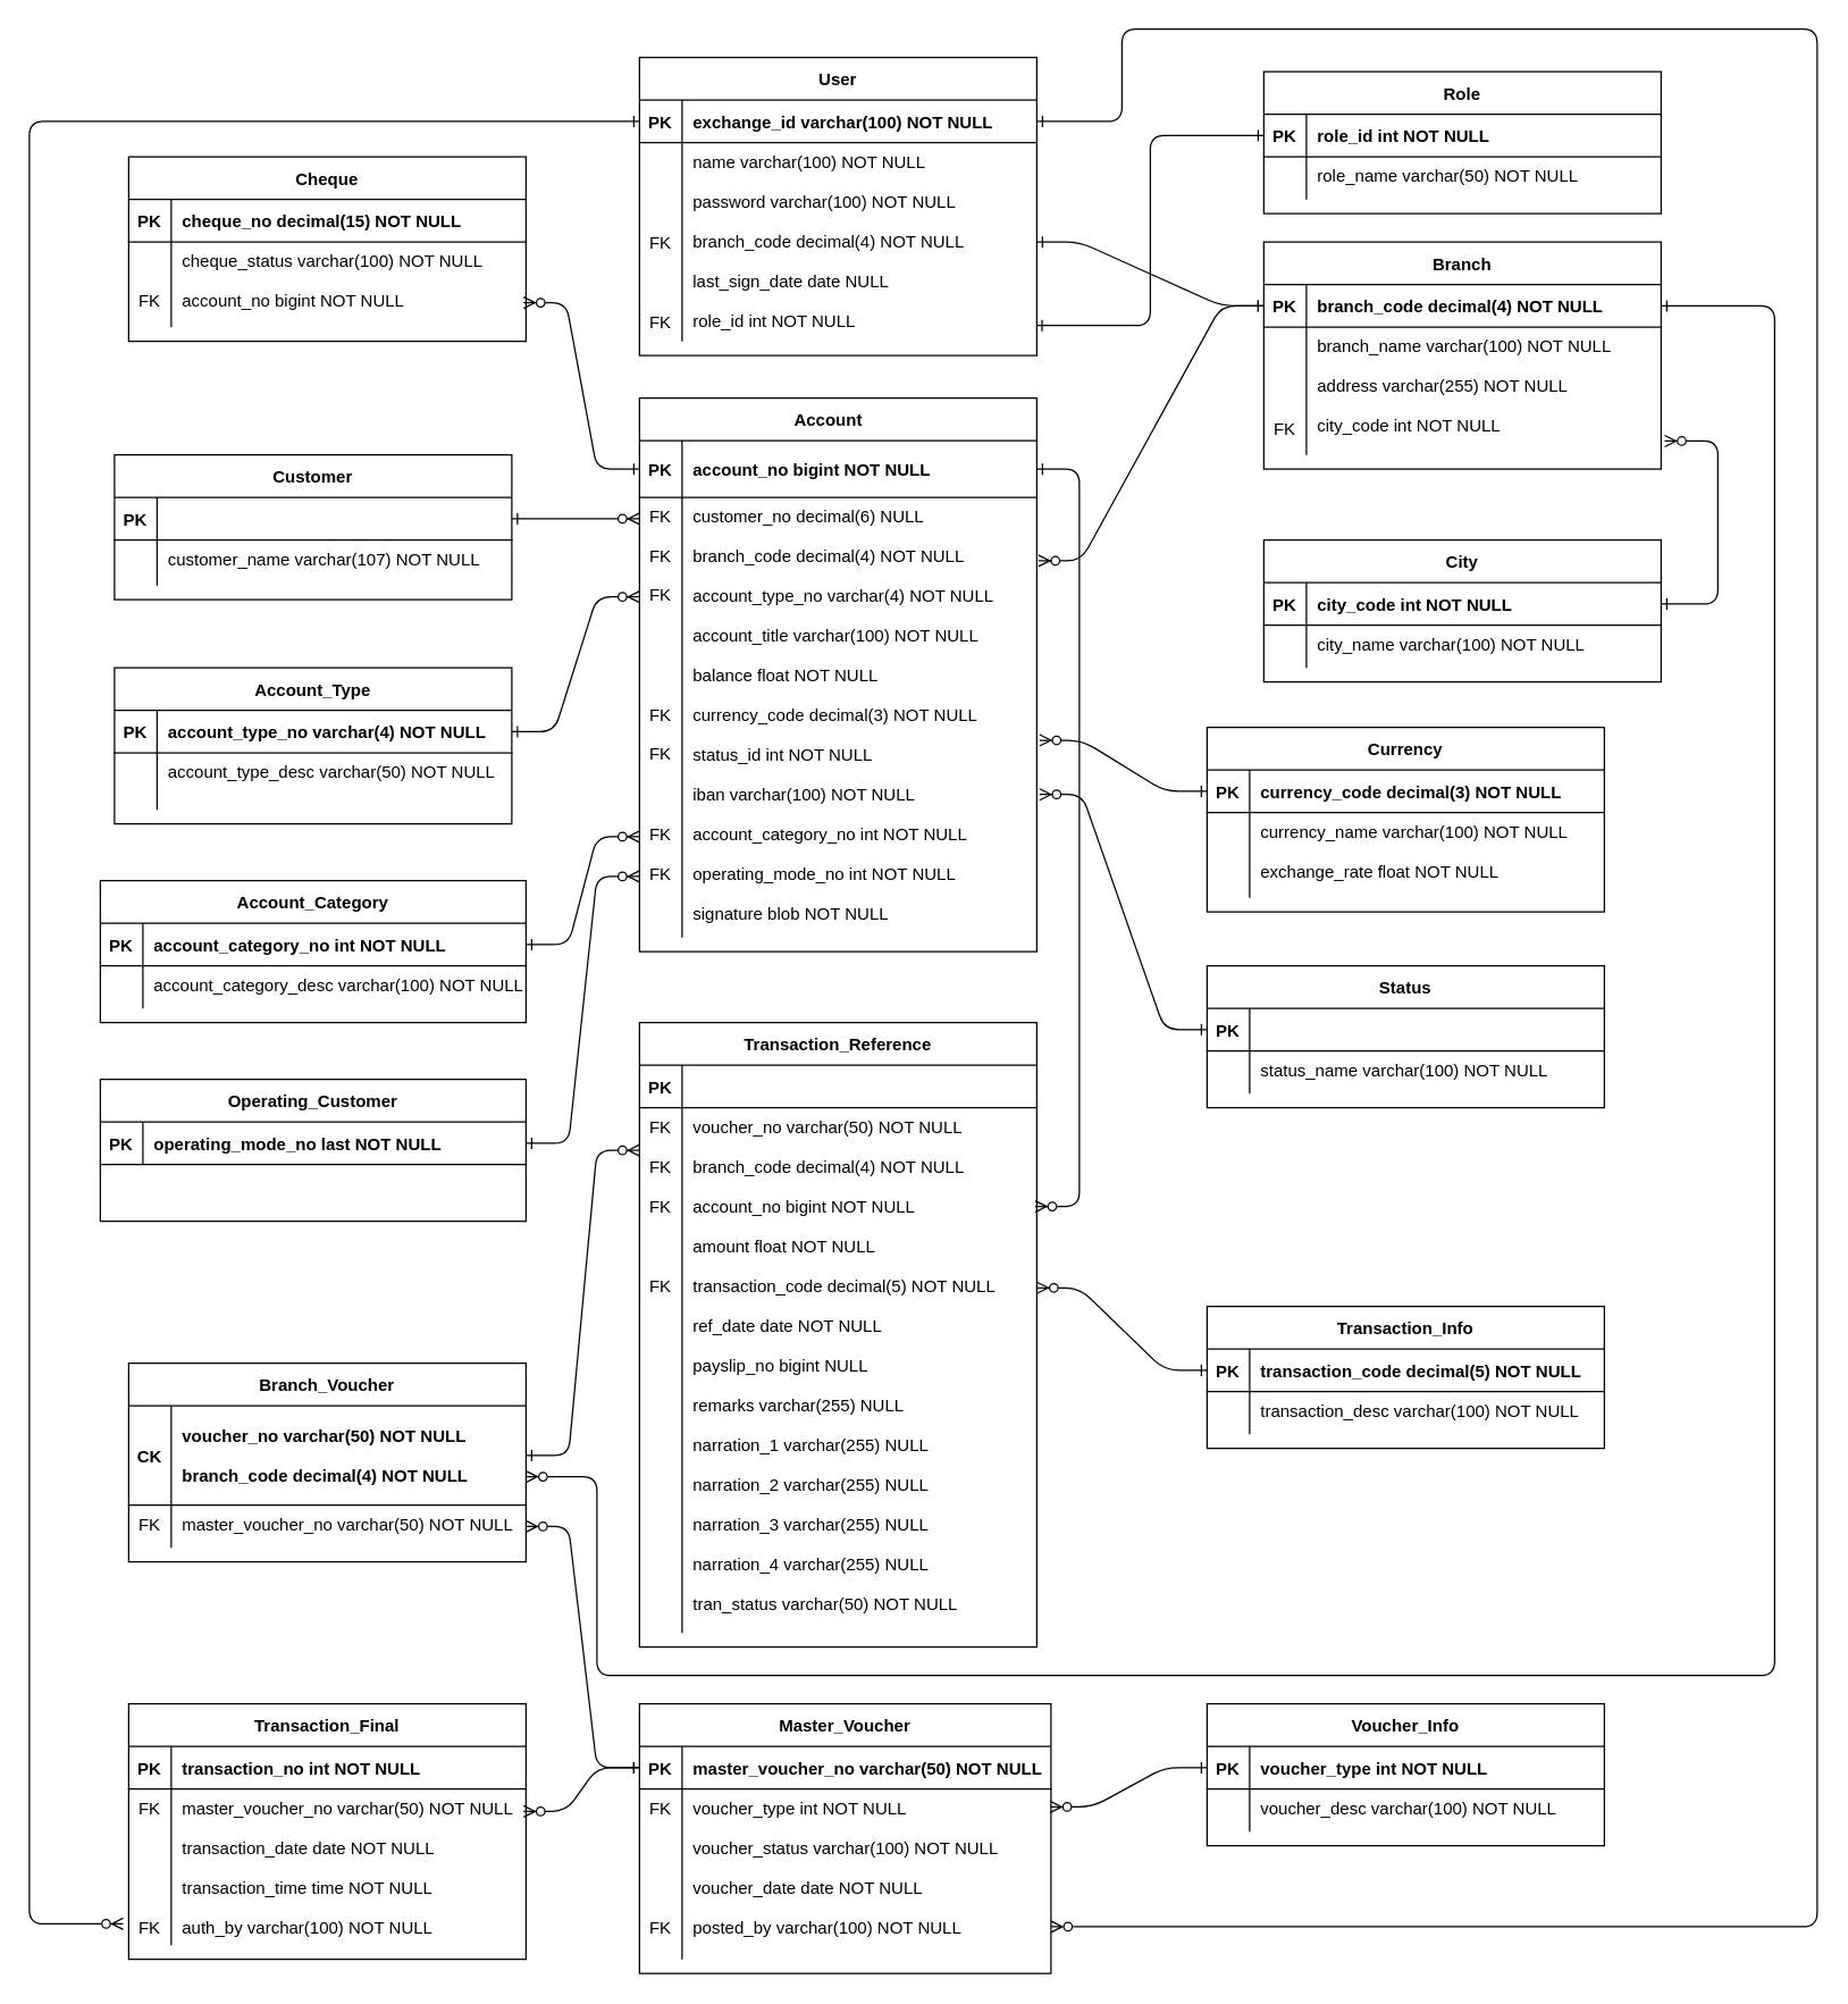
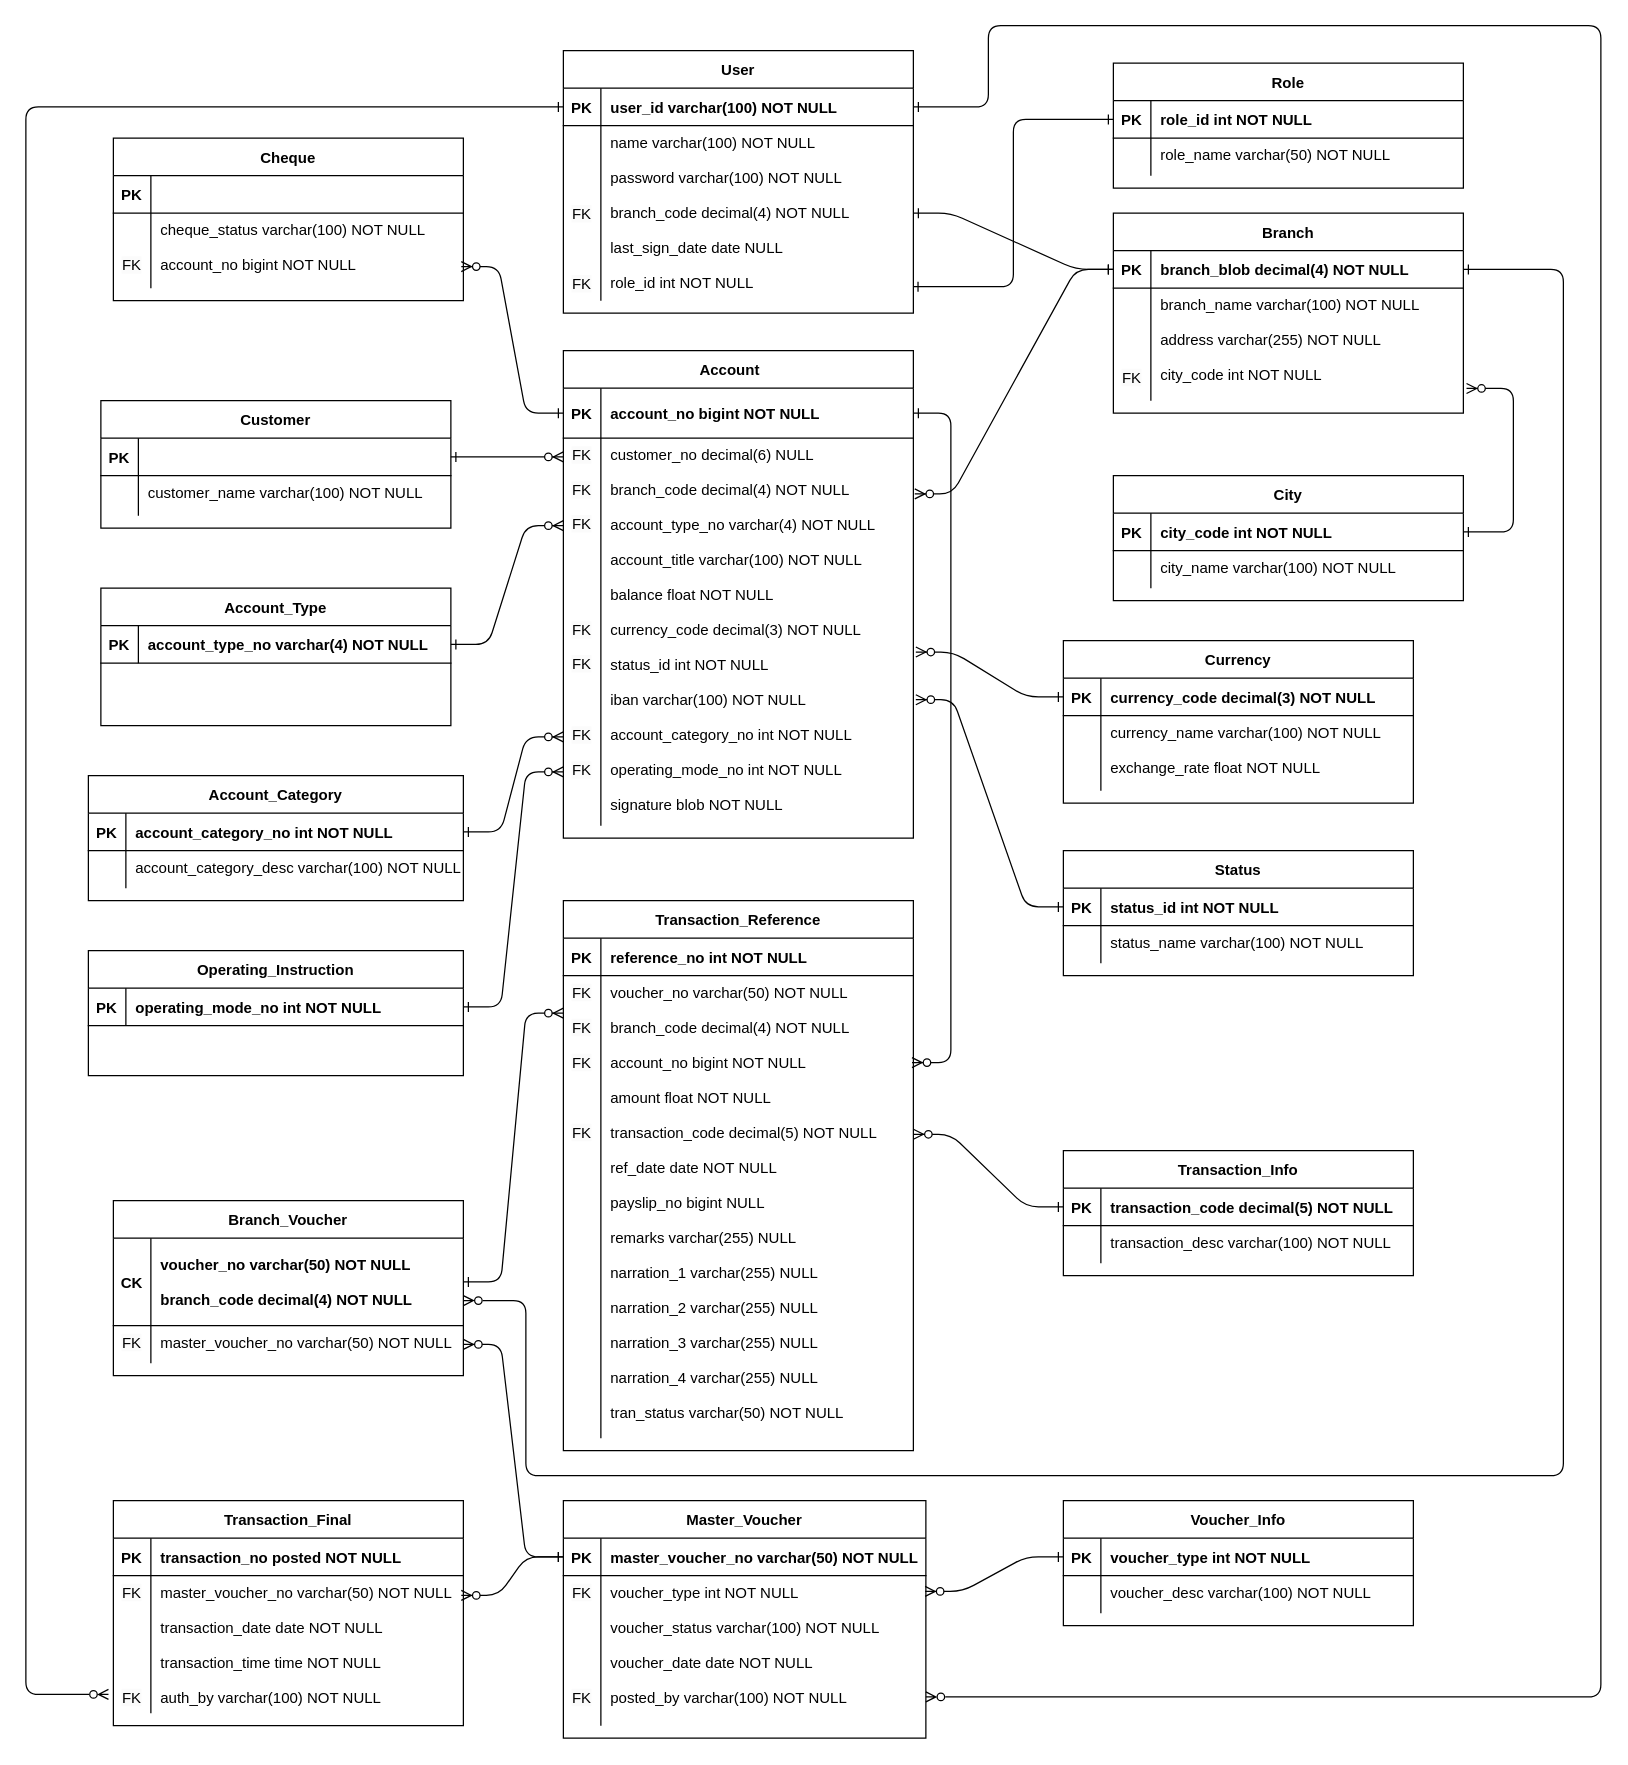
- <mxCell id="5" value="exchange_id varchar(100) NOT NULL " style="shape=partialRectangle;overflow=hidden;connectable=0;fillColor=none;top=0;left=0;bottom=0;right=0;align=left;spacingLeft=6;fontStyle=1;" parent="3" vertex="1"><mxGeometry x="30" width="250" height="30" as="geometry"><mxRectangle width="250" height="30" as="alternateBounds" /></mxGeometry></mxCell>
+ <mxCell id="5" value="user_id varchar(100) NOT NULL " style="shape=partialRectangle;overflow=hidden;connectable=0;fillColor=none;top=0;left=0;bottom=0;right=0;align=left;spacingLeft=6;fontStyle=1;" parent="3" vertex="1"><mxGeometry x="30" width="250" height="30" as="geometry"><mxRectangle width="250" height="30" as="alternateBounds" /></mxGeometry></mxCell>
- <mxCell id="60" value="cheque_no decimal(15) NOT NULL " style="shape=partialRectangle;overflow=hidden;connectable=0;fillColor=none;top=0;left=0;bottom=0;right=0;align=left;spacingLeft=6;fontStyle=1;" parent="58" vertex="1"><mxGeometry x="30" width="250" height="30" as="geometry"><mxRectangle width="250" height="30" as="alternateBounds" /></mxGeometry></mxCell>
- <mxCell id="19" value="branch_code decimal(4) NOT NULL " style="shape=partialRectangle;overflow=hidden;connectable=0;fillColor=none;top=0;left=0;bottom=0;right=0;align=left;spacingLeft=6;fontStyle=1;" parent="17" vertex="1"><mxGeometry x="30" width="250" height="30" as="geometry"><mxRectangle width="250" height="30" as="alternateBounds" /></mxGeometry></mxCell>
+ <mxCell id="19" value="branch_blob decimal(4) NOT NULL " style="shape=partialRectangle;overflow=hidden;connectable=0;fillColor=none;top=0;left=0;bottom=0;right=0;align=left;spacingLeft=6;fontStyle=1;" parent="17" vertex="1"><mxGeometry x="30" width="250" height="30" as="geometry"><mxRectangle width="250" height="30" as="alternateBounds" /></mxGeometry></mxCell>
- <mxCell id="56" value="customer_name varchar(107) NOT NULL&#10;&#10;" style="shape=partialRectangle;overflow=hidden;connectable=0;fillColor=none;top=0;left=0;bottom=0;right=0;align=left;spacingLeft=6;verticalAlign=top;" parent="54" vertex="1"><mxGeometry x="30" width="250" height="32" as="geometry"><mxRectangle width="250" height="32" as="alternateBounds" /></mxGeometry></mxCell>
+ <mxCell id="56" value="customer_name varchar(100) NOT NULL&#10;&#10;" style="shape=partialRectangle;overflow=hidden;connectable=0;fillColor=none;top=0;left=0;bottom=0;right=0;align=left;spacingLeft=6;verticalAlign=top;" parent="54" vertex="1"><mxGeometry x="30" width="250" height="32" as="geometry"><mxRectangle width="250" height="32" as="alternateBounds" /></mxGeometry></mxCell>
- <mxCell id="140" value="account_type_desc varchar(50) NOT NULL" style="shape=partialRectangle;overflow=hidden;connectable=0;fillColor=none;top=0;left=0;bottom=0;right=0;align=left;spacingLeft=6;verticalAlign=top;" parent="138" vertex="1"><mxGeometry x="30" width="250" height="40" as="geometry"><mxRectangle width="250" height="40" as="alternateBounds" /></mxGeometry></mxCell>
+ <mxCell id="40" value="status_id int NOT NULL " style="shape=partialRectangle;overflow=hidden;connectable=0;fillColor=none;top=0;left=0;bottom=0;right=0;align=left;spacingLeft=6;fontStyle=1;" parent="38" vertex="1"><mxGeometry x="30" width="250" height="30" as="geometry"><mxRectangle width="250" height="30" as="alternateBounds" /></mxGeometry></mxCell>
+ <mxCell id="67" value="reference_no int NOT NULL " style="shape=partialRectangle;overflow=hidden;connectable=0;fillColor=none;top=0;left=0;bottom=0;right=0;align=left;spacingLeft=6;fontStyle=1;" parent="65" vertex="1"><mxGeometry x="30" width="250" height="30" as="geometry"><mxRectangle width="250" height="30" as="alternateBounds" /></mxGeometry></mxCell>
- <mxCell id="150" value="Operating_Customer" style="shape=table;startSize=30;container=1;collapsible=1;childLayout=tableLayout;fixedRows=1;rowLines=0;fontStyle=1;align=center;resizeLast=1;" parent="1" vertex="1"><mxGeometry x="70" y="760" width="300" height="100" as="geometry" /></mxCell>
+ <mxCell id="150" value="Operating_Instruction" style="shape=table;startSize=30;container=1;collapsible=1;childLayout=tableLayout;fixedRows=1;rowLines=0;fontStyle=1;align=center;resizeLast=1;" parent="1" vertex="1"><mxGeometry x="70" y="760" width="300" height="100" as="geometry" /></mxCell>
- <mxCell id="153" value="operating_mode_no last NOT NULL" style="shape=partialRectangle;overflow=hidden;connectable=0;fillColor=none;top=0;left=0;bottom=0;right=0;align=left;spacingLeft=6;fontStyle=1;" parent="151" vertex="1"><mxGeometry x="30" width="270" height="30" as="geometry"><mxRectangle width="270" height="30" as="alternateBounds" /></mxGeometry></mxCell>
+ <mxCell id="153" value="operating_mode_no int NOT NULL" style="shape=partialRectangle;overflow=hidden;connectable=0;fillColor=none;top=0;left=0;bottom=0;right=0;align=left;spacingLeft=6;fontStyle=1;" parent="151" vertex="1"><mxGeometry x="30" width="270" height="30" as="geometry"><mxRectangle width="270" height="30" as="alternateBounds" /></mxGeometry></mxCell>
- <mxCell id="102" value="transaction_no int NOT NULL " style="shape=partialRectangle;overflow=hidden;connectable=0;fillColor=none;top=0;left=0;bottom=0;right=0;align=left;spacingLeft=6;fontStyle=1;" parent="100" vertex="1"><mxGeometry x="30" width="250" height="30" as="geometry"><mxRectangle width="250" height="30" as="alternateBounds" /></mxGeometry></mxCell>
+ <mxCell id="102" value="transaction_no posted NOT NULL " style="shape=partialRectangle;overflow=hidden;connectable=0;fillColor=none;top=0;left=0;bottom=0;right=0;align=left;spacingLeft=6;fontStyle=1;" parent="100" vertex="1"><mxGeometry x="30" width="250" height="30" as="geometry"><mxRectangle width="250" height="30" as="alternateBounds" /></mxGeometry></mxCell>
